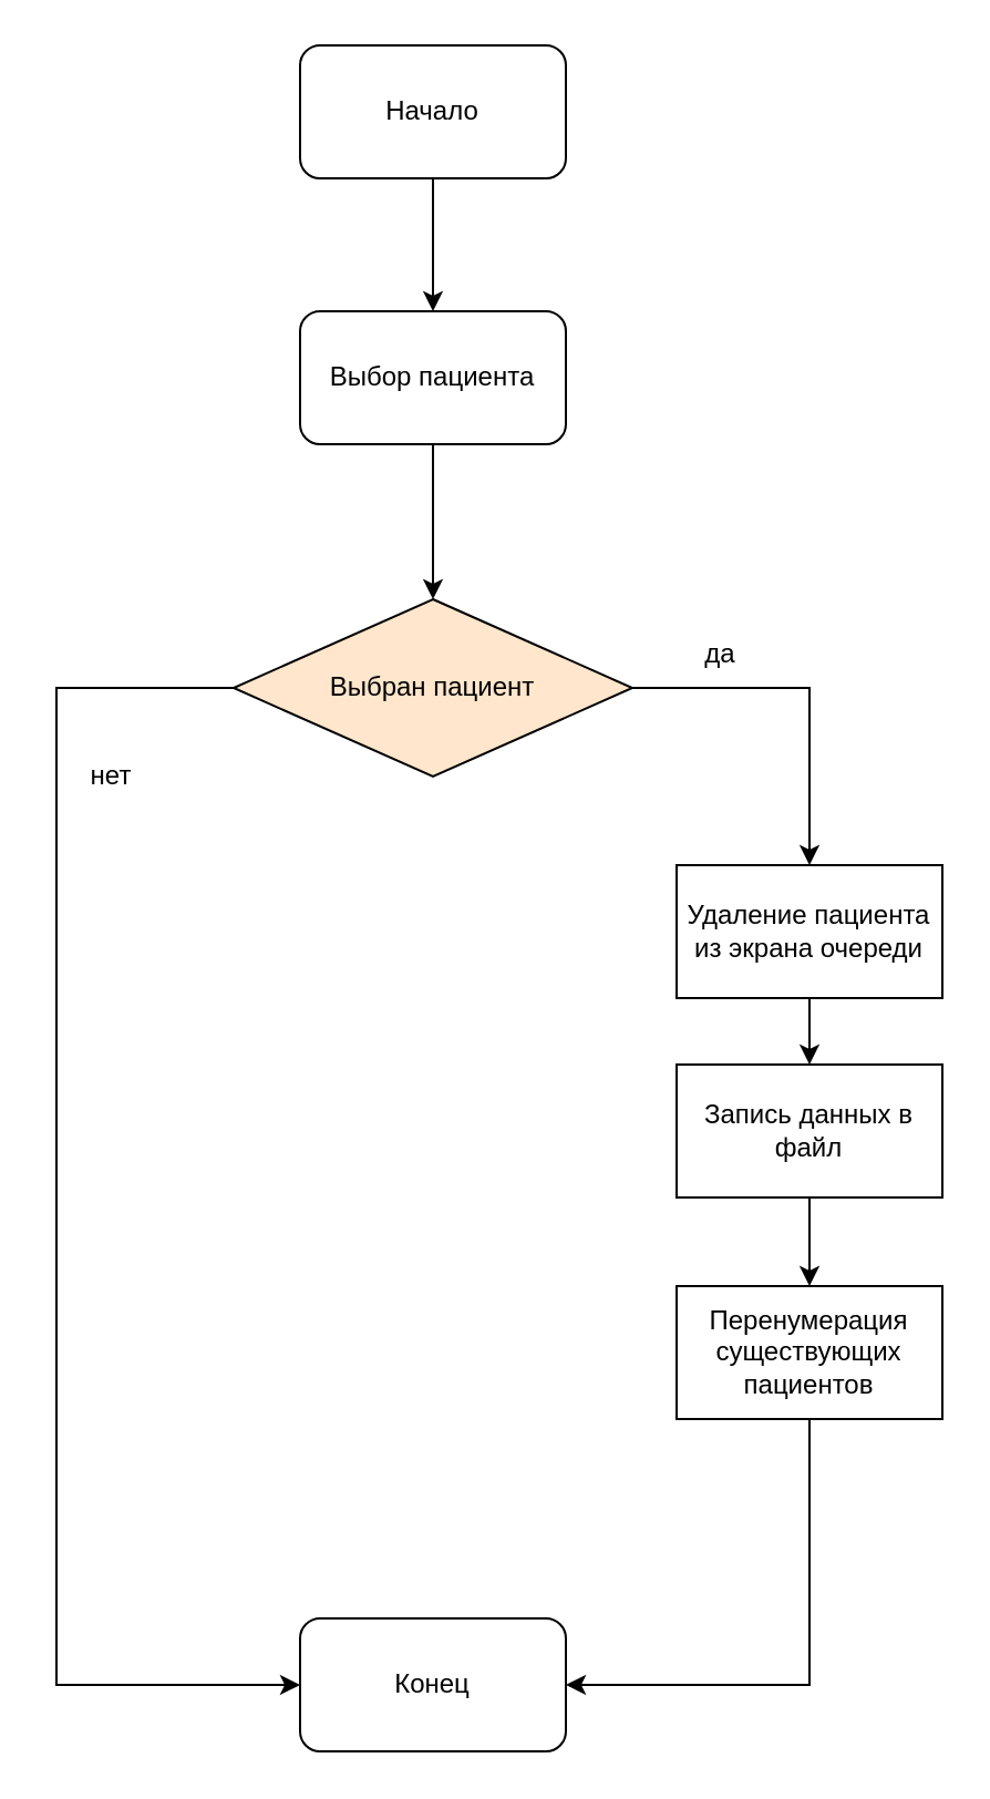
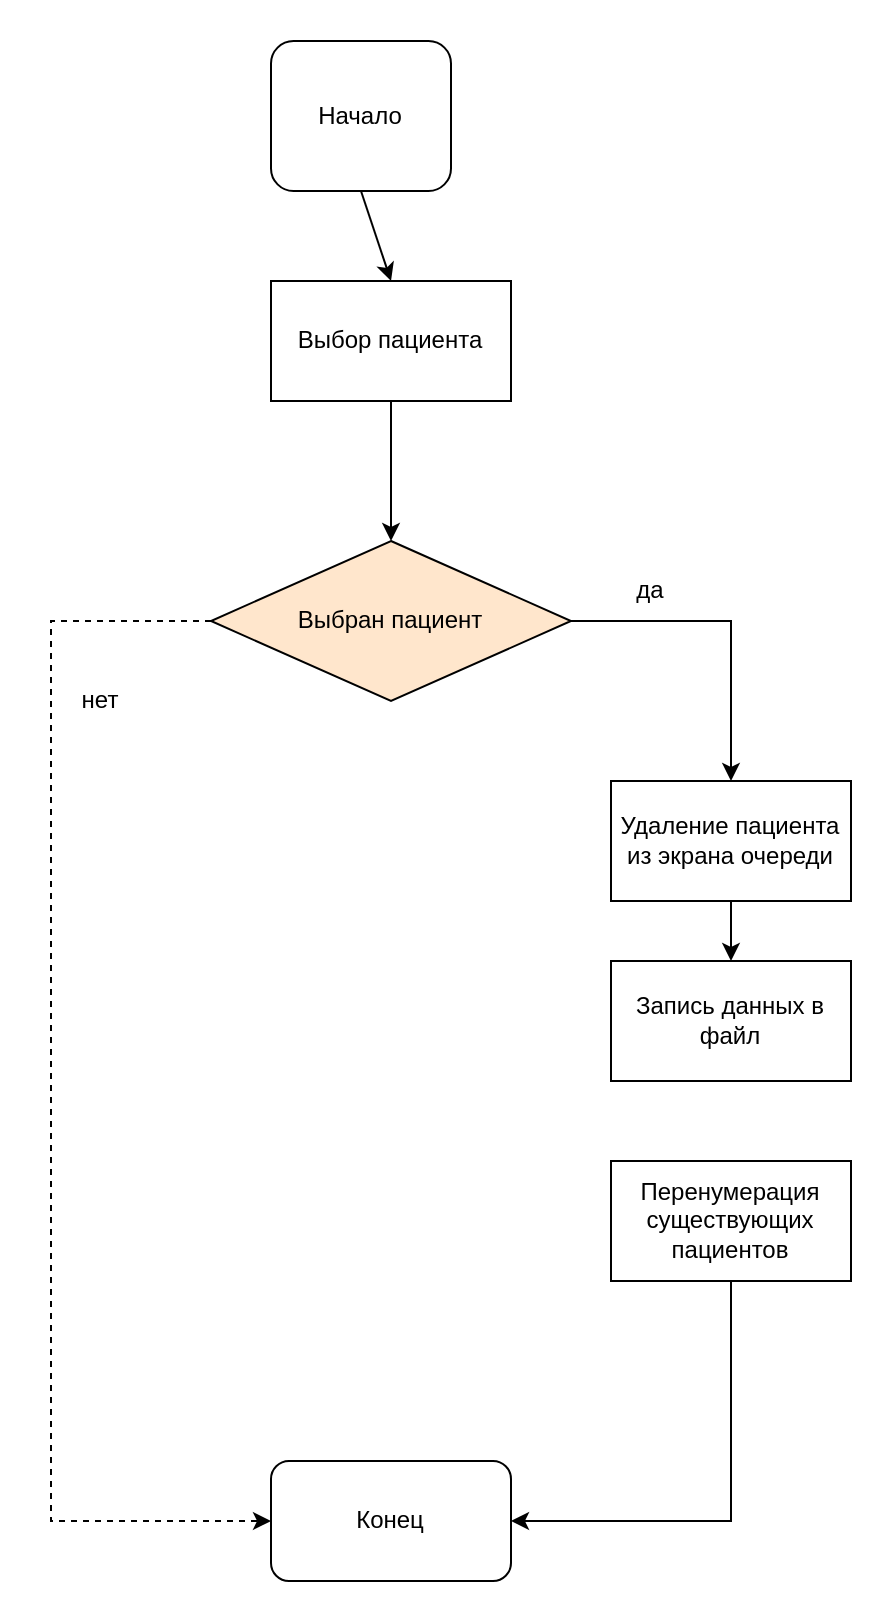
- <mxCell id="2" value="Начало" style="rounded=1;whiteSpace=wrap;html=1;" vertex="1" parent="1"><mxGeometry x="135" y="20" width="120" height="60" as="geometry" /></mxCell>
+ <mxCell id="2" value="Начало" style="rounded=1;whiteSpace=wrap;html=1;" vertex="1" parent="1"><mxGeometry x="135" y="20" width="90" height="75" as="geometry" /></mxCell>
- <mxCell id="4" value="Выбор пациента" style="whiteSpace=wrap;html=1;rounded=1;" vertex="1" parent="1"><mxGeometry x="135" y="140" width="120" height="60" as="geometry" /></mxCell>
+ <mxCell id="4" value="Выбор пациента" style="rounded=0;whiteSpace=wrap;html=1;" vertex="1" parent="1"><mxGeometry x="135" y="140" width="120" height="60" as="geometry" /></mxCell>
- <mxCell id="11" value="" style="endArrow=classic;html=1;rounded=0;exitX=0;exitY=0.5;exitDx=0;exitDy=0;entryX=0;entryY=0.5;entryDx=0;entryDy=0;" edge="1" parent="1" source="5" target="10"><mxGeometry width="50" height="50" relative="1" as="geometry"><mxPoint x="105" y="310" as="sourcePoint" /><mxPoint x="25" y="760" as="targetPoint" /><Array as="points"><mxPoint x="25" y="310" /><mxPoint x="25" y="760" /></Array></mxGeometry></mxCell>
+ <mxCell id="11" value="" style="endArrow=classic;html=1;rounded=0;exitX=0;exitY=0.5;exitDx=0;exitDy=0;entryX=0;entryY=0.5;entryDx=0;entryDy=0;dashed=1;" edge="1" parent="1" source="5" target="10"><mxGeometry width="50" height="50" relative="1" as="geometry"><mxPoint x="105" y="310" as="sourcePoint" /><mxPoint x="25" y="760" as="targetPoint" /><Array as="points"><mxPoint x="25" y="310" /><mxPoint x="25" y="760" /></Array></mxGeometry></mxCell>
- <mxCell id="15" value="" style="edgeStyle=orthogonalEdgeStyle;rounded=0;orthogonalLoop=1;jettySize=auto;html=1;" edge="1" parent="1" source="16" target="17"><mxGeometry relative="1" as="geometry" /></mxCell>
